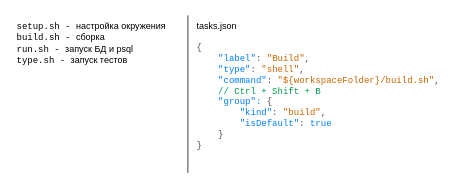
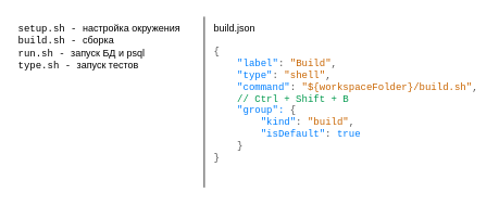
- <mxCell id="3" value="tasks.json" style="text;html=1;align=left;verticalAlign=middle;whiteSpace=wrap;rounded=0;" parent="1" vertex="1"><mxGeometry x="260" y="20" width="70" height="30" as="geometry" /></mxCell>
+ <mxCell id="3" value="build.json" style="text;html=1;align=left;verticalAlign=middle;whiteSpace=wrap;rounded=0;" parent="1" vertex="1"><mxGeometry x="260" y="20" width="70" height="30" as="geometry" /></mxCell>
